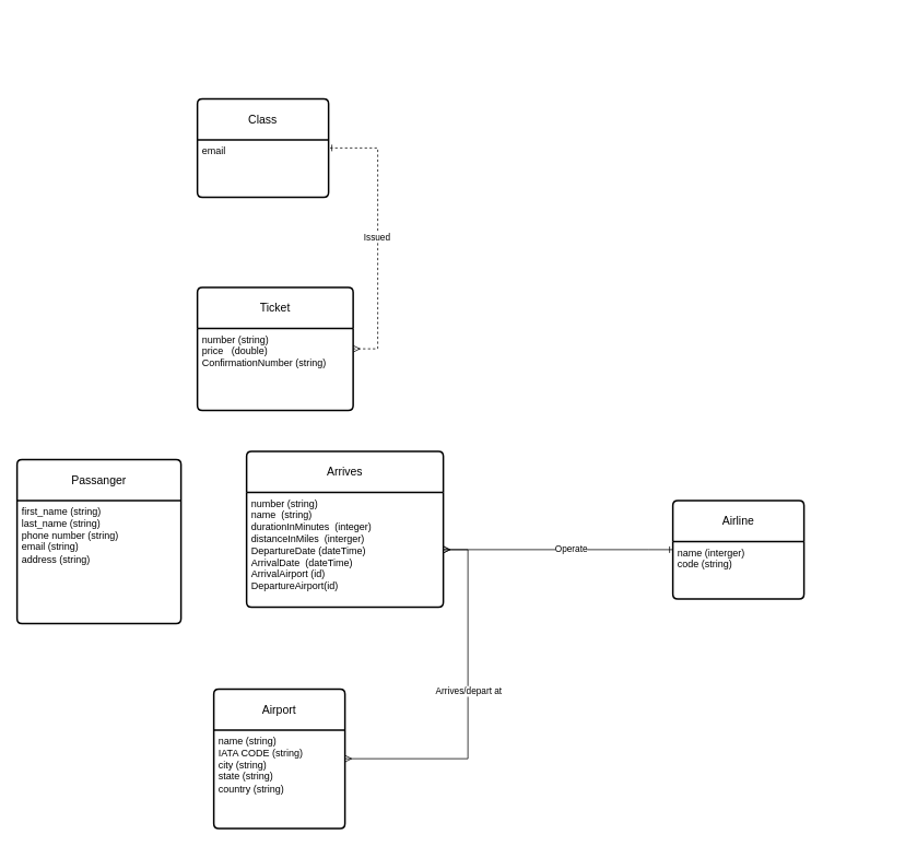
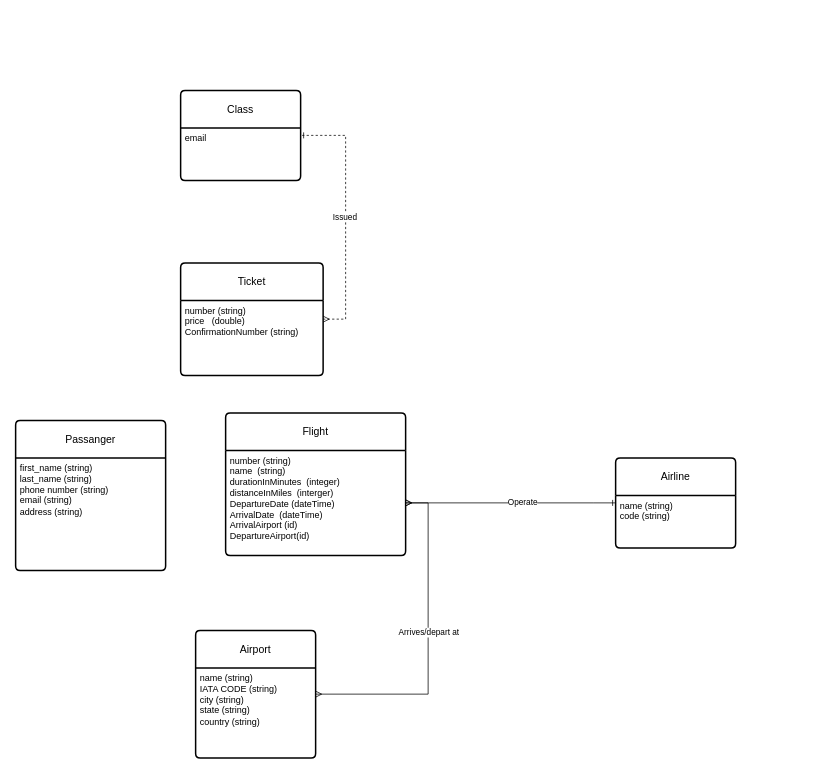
- <mxCell id="4" value="Arrives" style="swimlane;childLayout=stackLayout;horizontal=1;startSize=50;horizontalStack=0;rounded=1;fontSize=14;fontStyle=0;strokeWidth=2;resizeParent=0;resizeLast=1;shadow=0;dashed=0;align=center;arcSize=4;whiteSpace=wrap;html=1;" parent="1" vertex="1"><mxGeometry x="300" y="550" width="240" height="190" as="geometry" /></mxCell>
+ <mxCell id="4" value="Flight" style="swimlane;childLayout=stackLayout;horizontal=1;startSize=50;horizontalStack=0;rounded=1;fontSize=14;fontStyle=0;strokeWidth=2;resizeParent=0;resizeLast=1;shadow=0;dashed=0;align=center;arcSize=4;whiteSpace=wrap;html=1;" parent="1" vertex="1"><mxGeometry x="300" y="550" width="240" height="190" as="geometry" /></mxCell>
- <mxCell id="13" value="name (interger)&lt;div&gt;code (string)&lt;/div&gt;" style="align=left;strokeColor=none;fillColor=none;spacingLeft=4;spacingRight=4;fontSize=12;verticalAlign=top;resizable=0;rotatable=0;part=1;html=1;whiteSpace=wrap;" vertex="1" parent="12"><mxGeometry y="50" width="160" height="70" as="geometry" /></mxCell>
+ <mxCell id="13" value="name (string)&lt;div&gt;code (string)&lt;/div&gt;" style="align=left;strokeColor=none;fillColor=none;spacingLeft=4;spacingRight=4;fontSize=12;verticalAlign=top;resizable=0;rotatable=0;part=1;html=1;whiteSpace=wrap;" vertex="1" parent="12"><mxGeometry y="50" width="160" height="70" as="geometry" /></mxCell>
